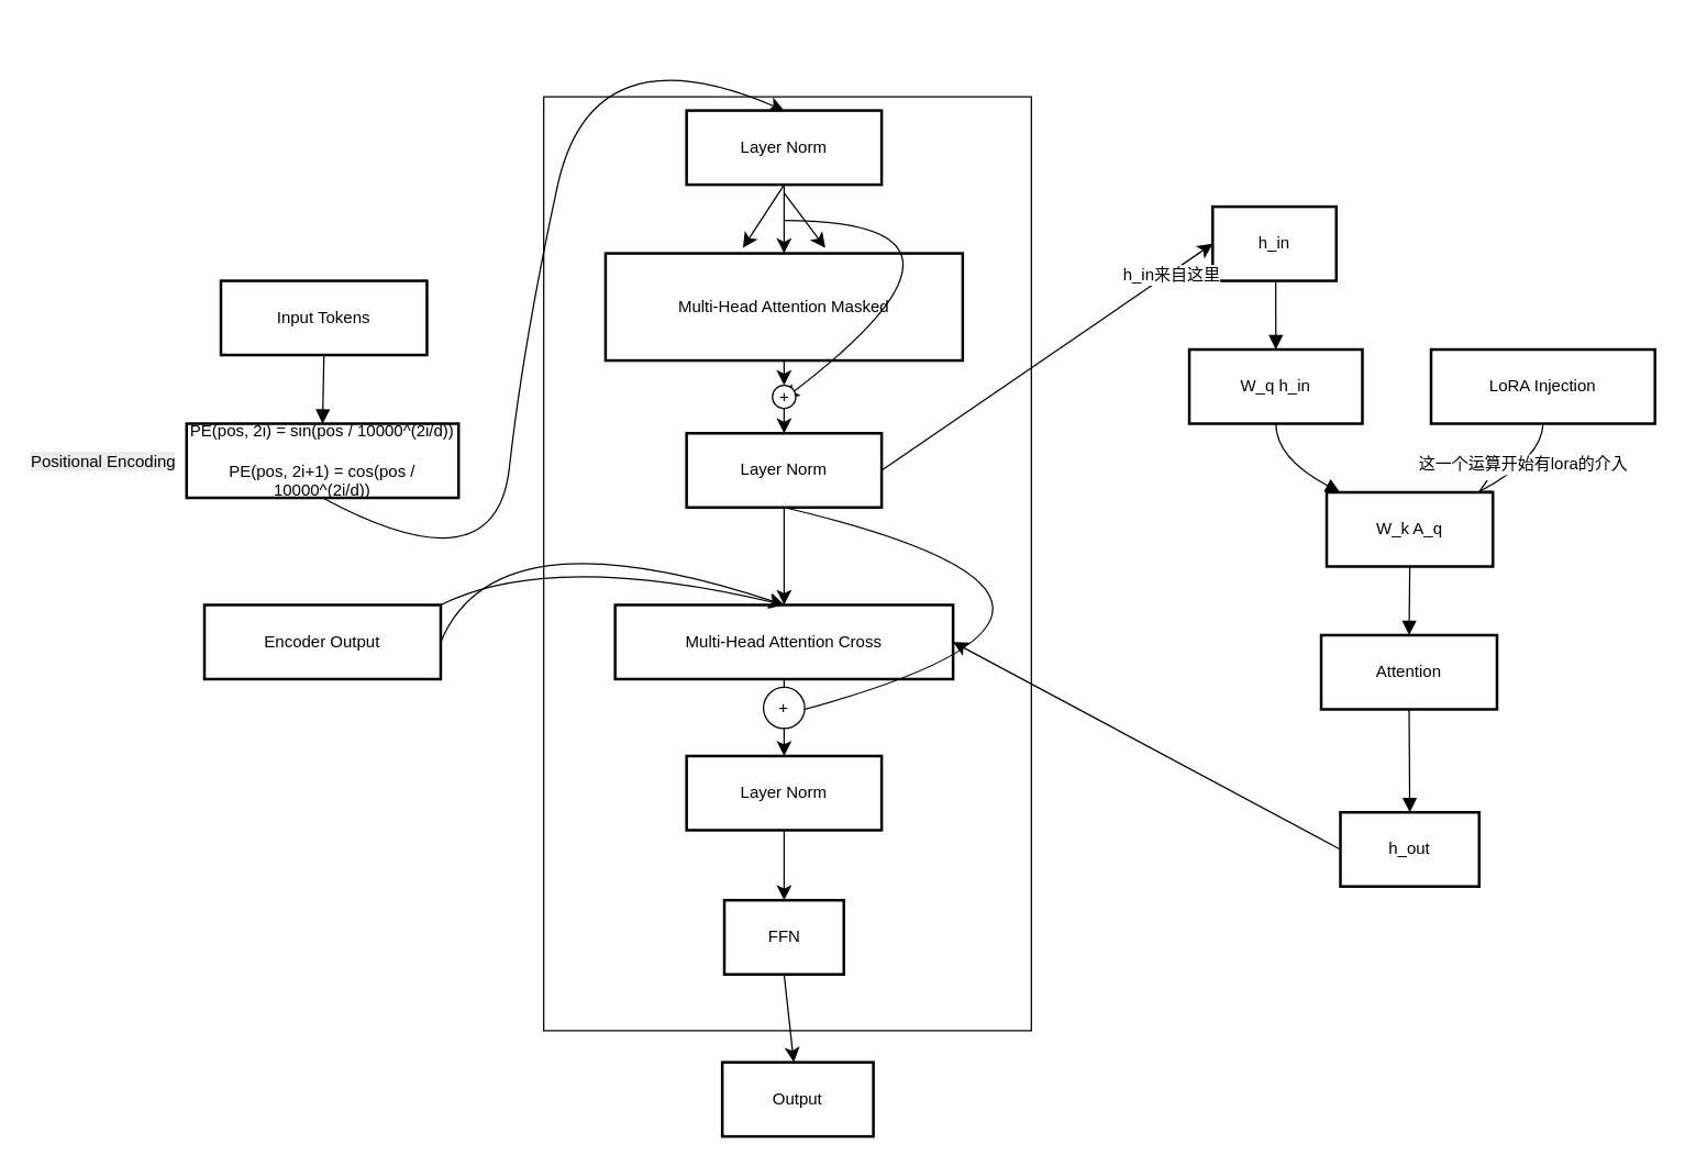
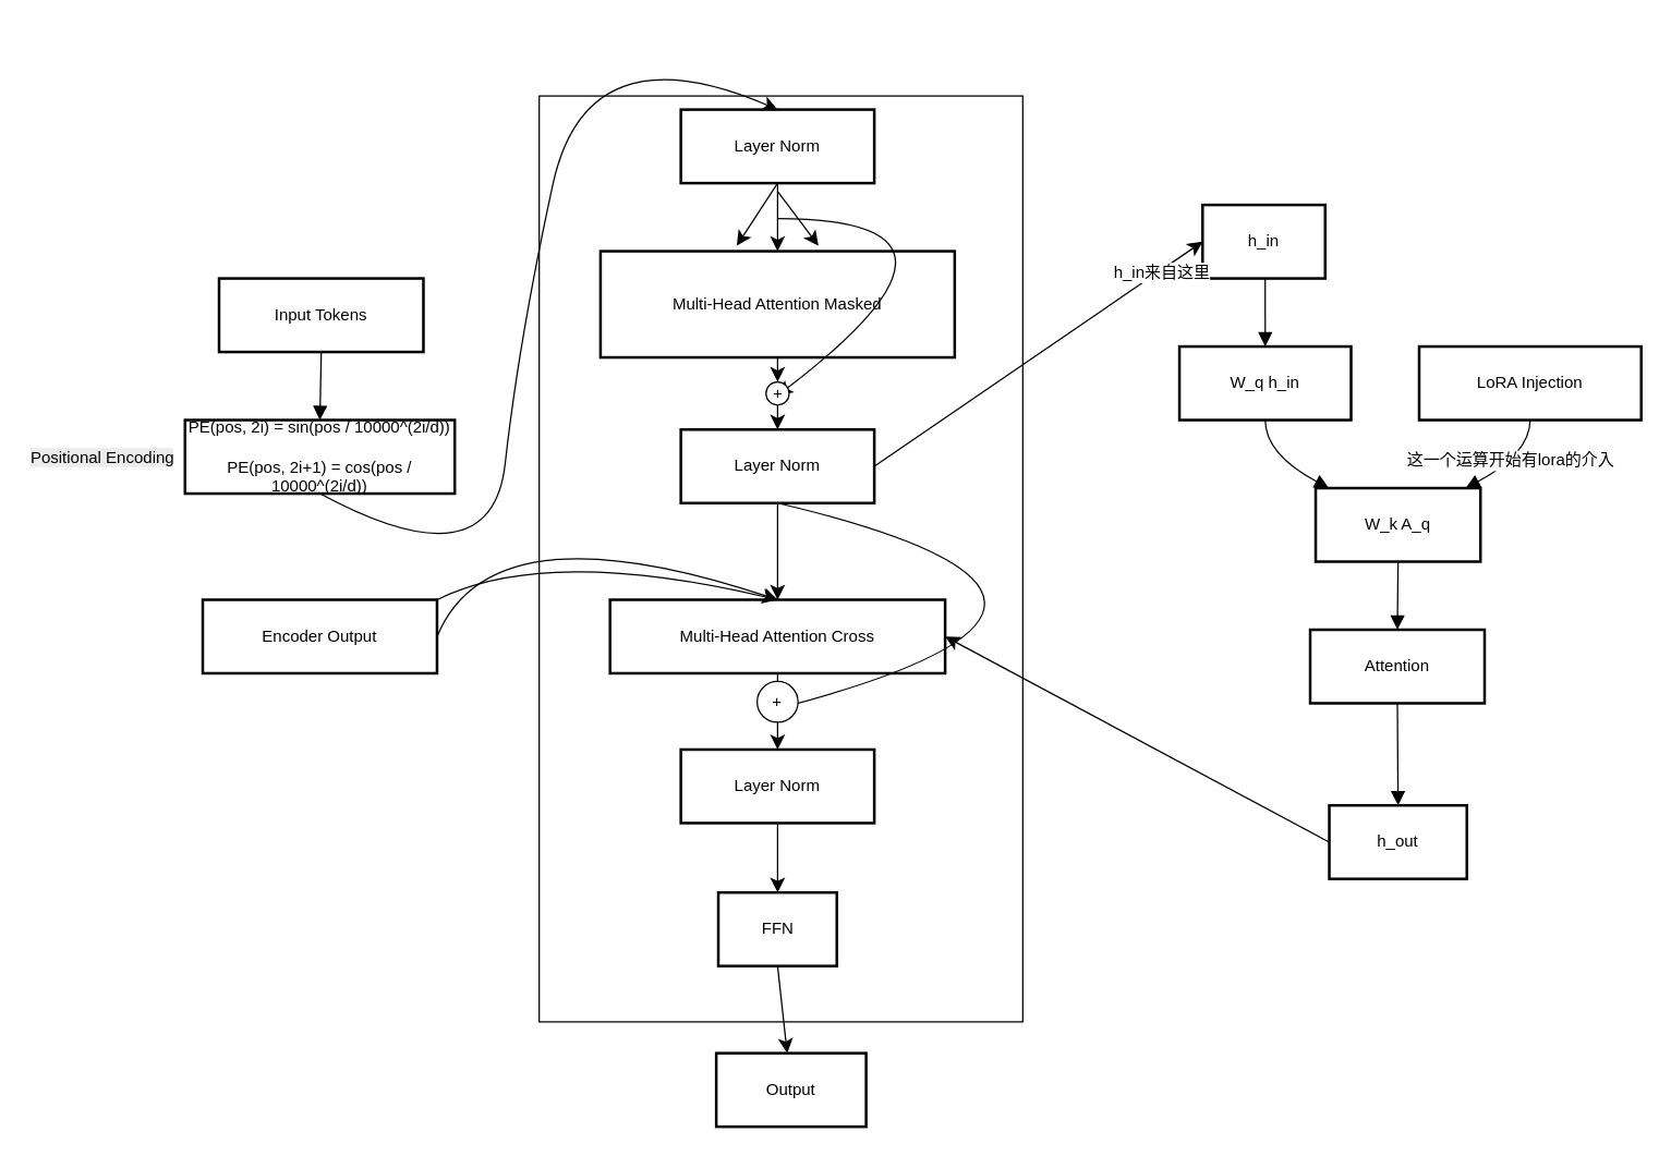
- <mxCell id="14" value="" style="curved=1;startArrow=none;endArrow=open;exitX=0.5;exitY=1;entryX=0.91;entryY=0;rounded=0;fontSize=12;startSize=8;endSize=8;" parent="1" source="8" target="7" edge="1"><mxGeometry relative="1" as="geometry"><Array as="points"><mxPoint x="1122" y="333" /></Array></mxGeometry></mxCell>
+ <mxCell id="14" value="" style="curved=1;startArrow=none;endArrow=block;exitX=0.5;exitY=1;entryX=0.91;entryY=0;rounded=0;fontSize=12;startSize=8;endSize=8;" parent="1" source="8" target="7" edge="1"><mxGeometry relative="1" as="geometry"><Array as="points"><mxPoint x="1122" y="333" /></Array></mxGeometry></mxCell>
